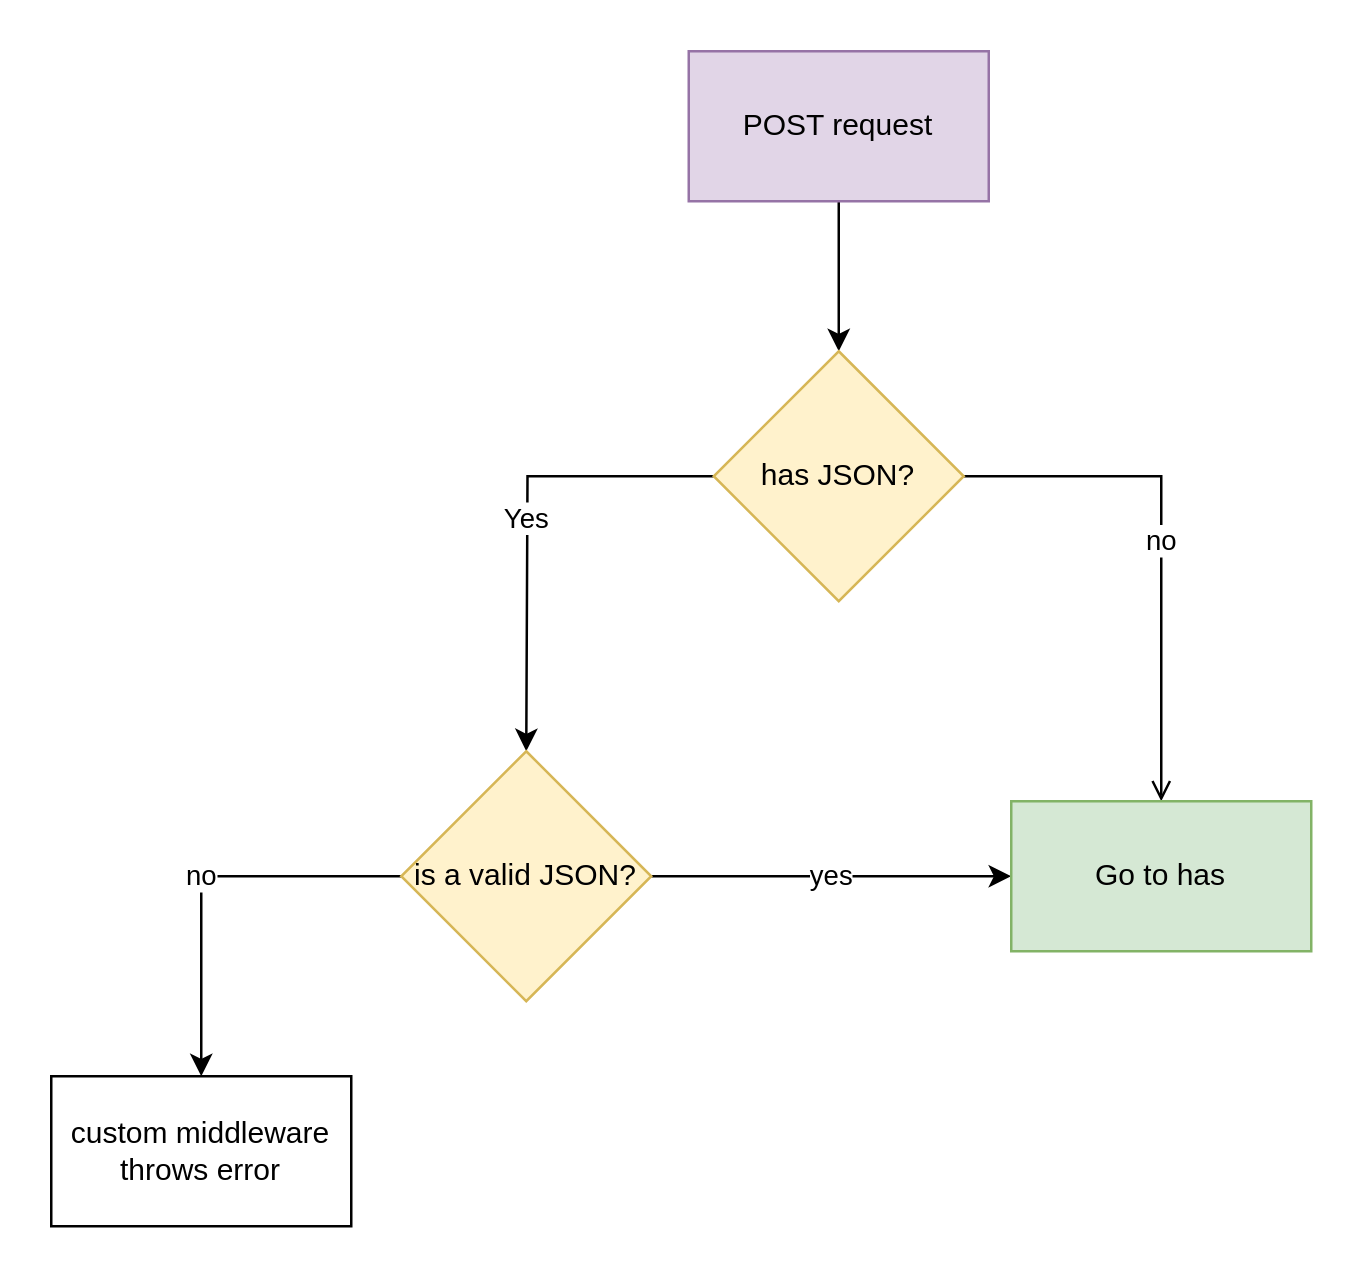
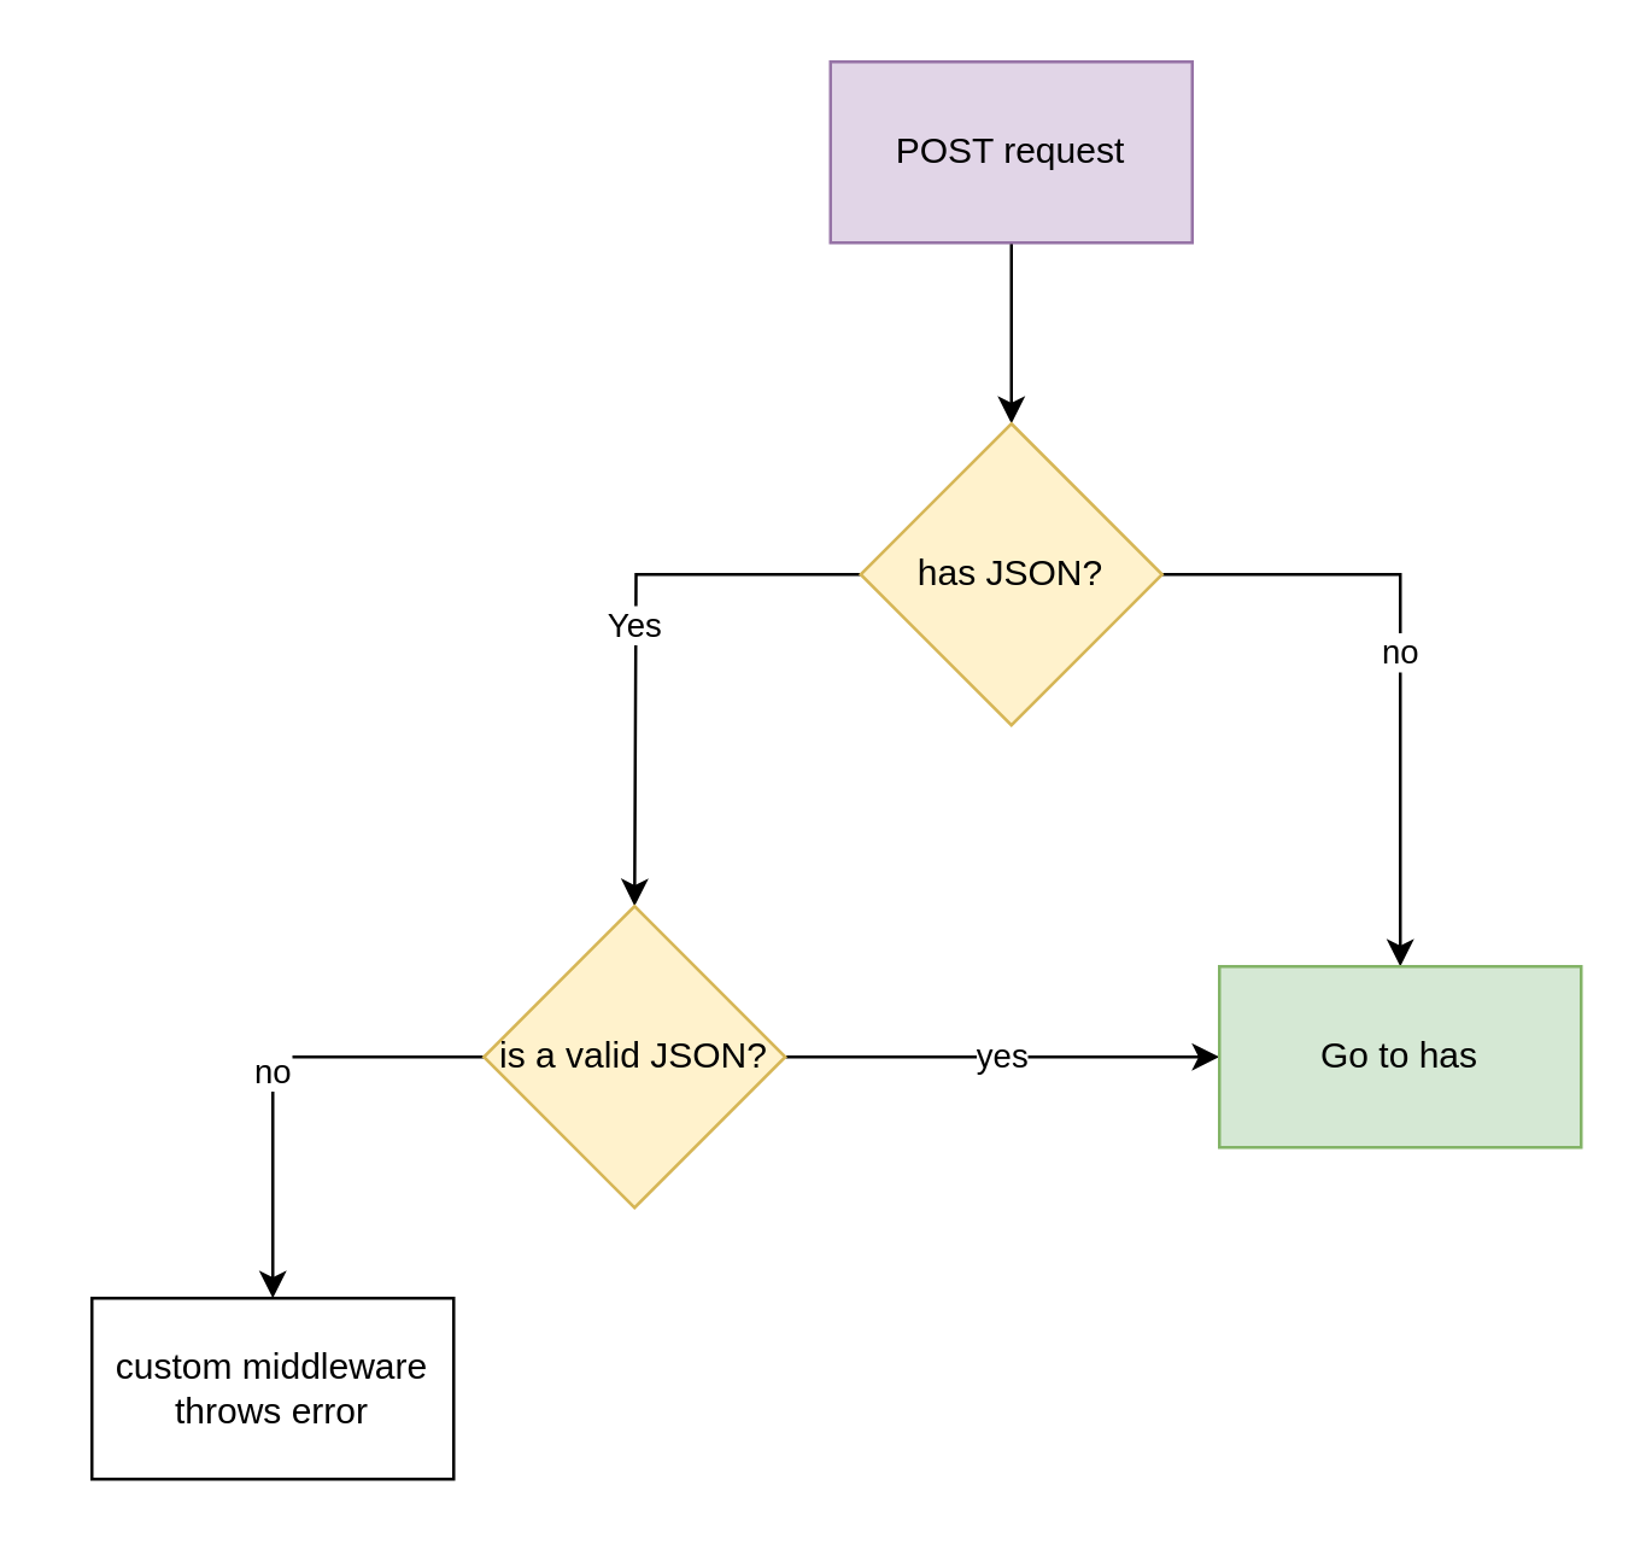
- <mxCell id="5" value="no" style="edgeStyle=orthogonalEdgeStyle;rounded=0;orthogonalLoop=1;jettySize=auto;html=1;exitX=1;exitY=0.5;exitDx=0;exitDy=0;entryX=0.5;entryY=0;entryDx=0;entryDy=0;endArrow=open;" edge="1" parent="1" source="6" target="11"><mxGeometry relative="1" as="geometry" /></mxCell>
+ <mxCell id="5" value="no" style="edgeStyle=orthogonalEdgeStyle;rounded=0;orthogonalLoop=1;jettySize=auto;html=1;exitX=1;exitY=0.5;exitDx=0;exitDy=0;entryX=0.5;entryY=0;entryDx=0;entryDy=0;" edge="1" parent="1" source="6" target="11"><mxGeometry relative="1" as="geometry" /></mxCell>
- <mxCell id="10" value="custom middleware&lt;br&gt;throws error" style="rounded=0;whiteSpace=wrap;html=1;" vertex="1" parent="1"><mxGeometry x="20" y="430" width="120" height="60" as="geometry" /></mxCell>
+ <mxCell id="10" value="custom middleware&lt;br&gt;throws error" style="rounded=0;whiteSpace=wrap;html=1;" vertex="1" parent="1"><mxGeometry x="30" y="430" width="120" height="60" as="geometry" /></mxCell>
